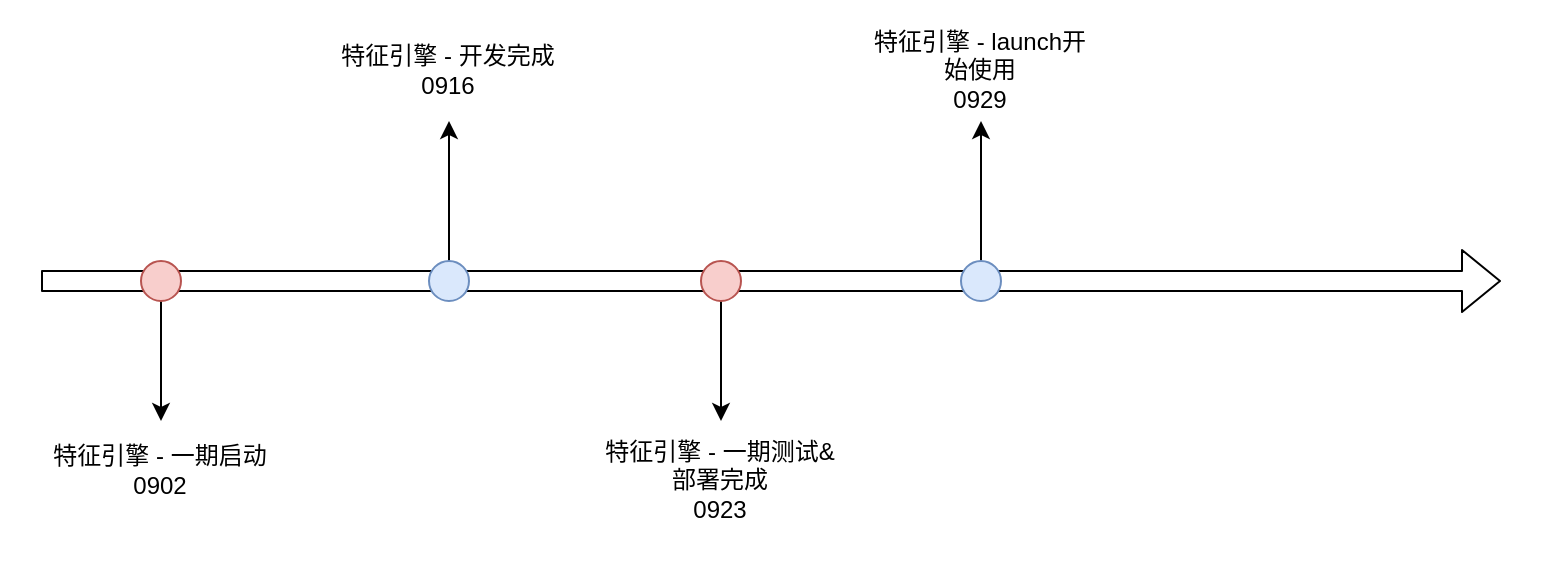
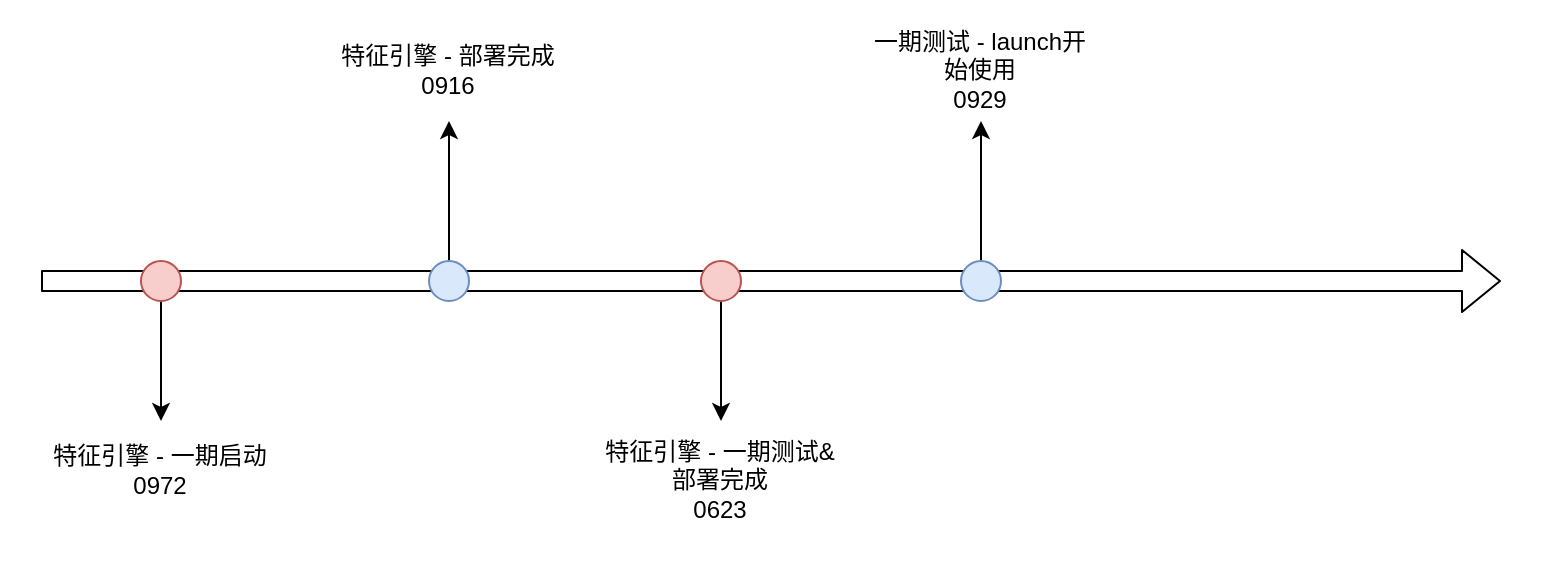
- <mxCell id="7" value="特征引擎 - 开发完成&lt;br&gt;0916" style="text;html=1;strokeColor=none;fillColor=none;align=center;verticalAlign=middle;whiteSpace=wrap;rounded=0;" vertex="1" parent="3"><mxGeometry width="120" height="30" as="geometry" /></mxCell>
+ <mxCell id="7" value="特征引擎 - 部署完成&lt;br&gt;0916" style="text;html=1;strokeColor=none;fillColor=none;align=center;verticalAlign=middle;whiteSpace=wrap;rounded=0;" vertex="1" parent="3"><mxGeometry width="120" height="30" as="geometry" /></mxCell>
- <mxCell id="22" value="特征引擎 - launch开始使用&lt;br&gt;0929" style="text;html=1;strokeColor=none;fillColor=none;align=center;verticalAlign=middle;whiteSpace=wrap;rounded=0;" vertex="1" parent="18"><mxGeometry width="120" height="30" as="geometry" /></mxCell>
+ <mxCell id="22" value="一期测试 - launch开始使用&lt;br&gt;0929" style="text;html=1;strokeColor=none;fillColor=none;align=center;verticalAlign=middle;whiteSpace=wrap;rounded=0;" vertex="1" parent="18"><mxGeometry width="120" height="30" as="geometry" /></mxCell>
- <mxCell id="12" value="特征引擎 - 一期启动&lt;br&gt;0902" style="text;html=1;strokeColor=none;fillColor=none;align=center;verticalAlign=middle;whiteSpace=wrap;rounded=0;" vertex="1" parent="8"><mxGeometry y="90" width="120" height="30" as="geometry" /></mxCell>
+ <mxCell id="12" value="特征引擎 - 一期启动&lt;br&gt;0972" style="text;html=1;strokeColor=none;fillColor=none;align=center;verticalAlign=middle;whiteSpace=wrap;rounded=0;" vertex="1" parent="8"><mxGeometry y="90" width="120" height="30" as="geometry" /></mxCell>
- <mxCell id="17" value="特征引擎 - 一期测试&amp;amp;部署完成&lt;br&gt;0923" style="text;html=1;strokeColor=none;fillColor=none;align=center;verticalAlign=middle;whiteSpace=wrap;rounded=0;" vertex="1" parent="13"><mxGeometry y="90" width="120" height="40" as="geometry" /></mxCell>
+ <mxCell id="17" value="特征引擎 - 一期测试&amp;amp;部署完成&lt;br&gt;0623" style="text;html=1;strokeColor=none;fillColor=none;align=center;verticalAlign=middle;whiteSpace=wrap;rounded=0;" vertex="1" parent="13"><mxGeometry y="90" width="120" height="40" as="geometry" /></mxCell>
